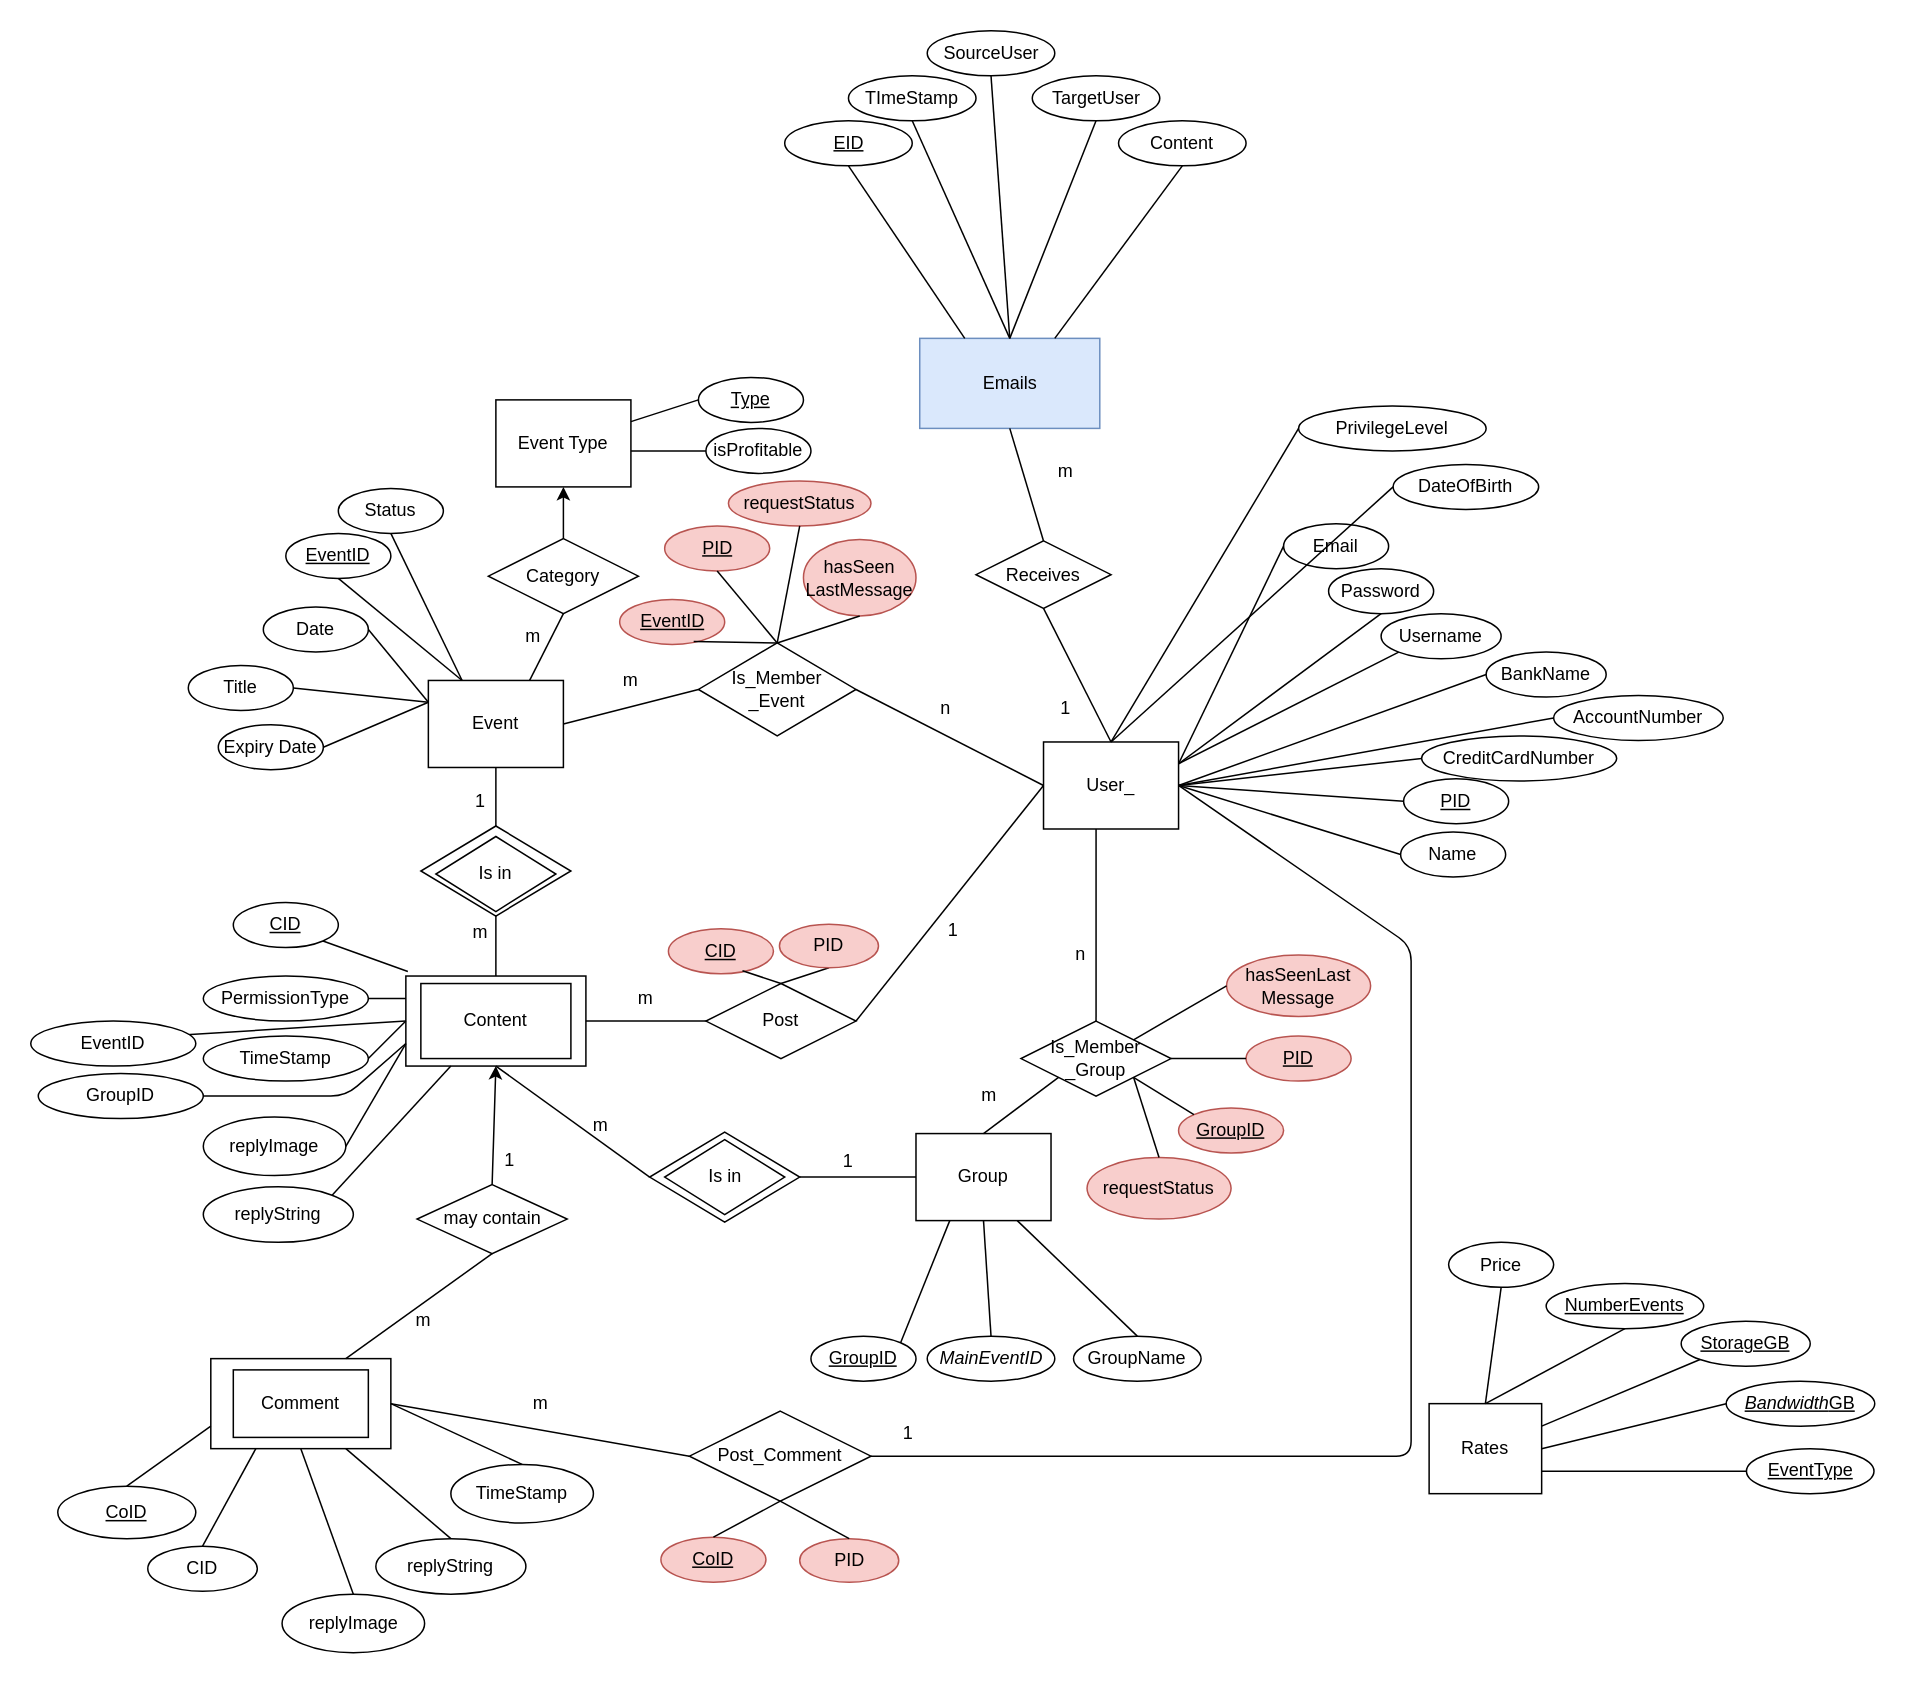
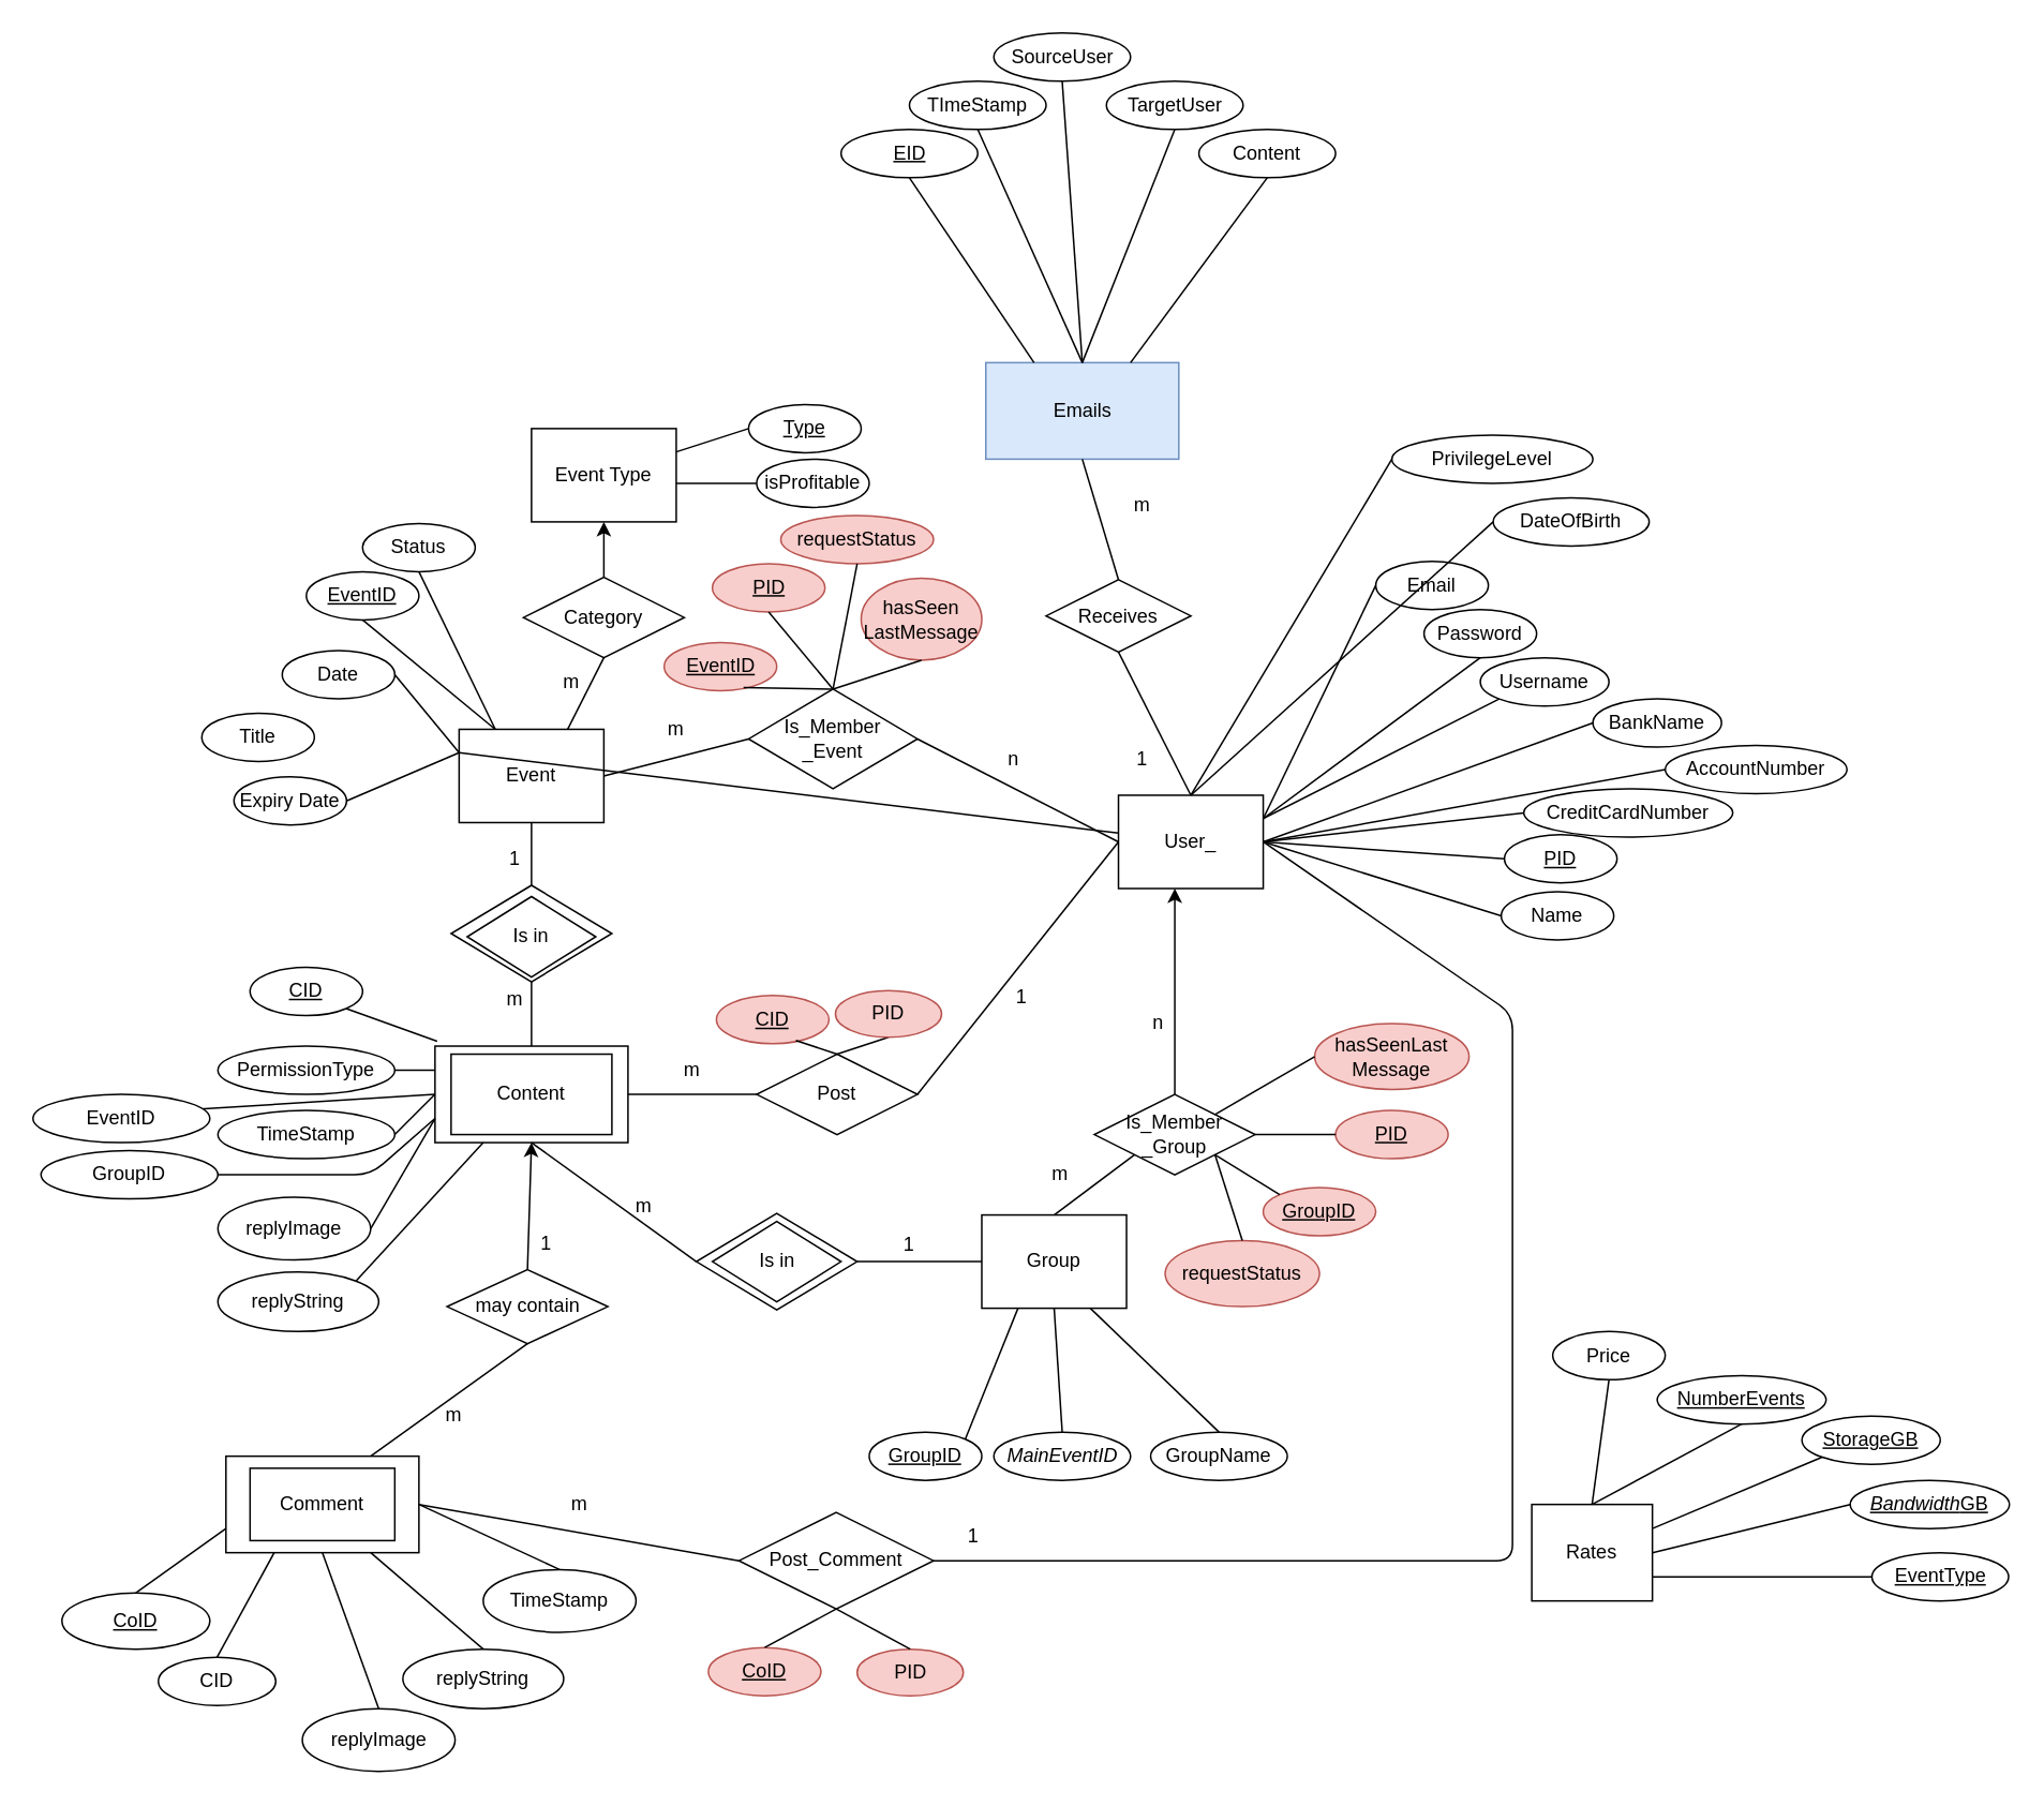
- <mxCell id="32" value="" style="endArrow=none;html=1;entryX=1;entryY=0.5;entryDx=0;entryDy=0;exitX=0;exitY=0.25;exitDx=0;exitDy=0;" parent="1" source="10" target="31" edge="1"><mxGeometry width="50" height="50" relative="1" as="geometry"><mxPoint x="155" y="915" as="sourcePoint" /><mxPoint x="205" y="865" as="targetPoint" /></mxGeometry></mxCell>
+ <mxCell id="32" value="" style="endArrow=none;html=1;exitX=0;exitY=0.25;exitDx=0;exitDy=0;" parent="1" source="10" target="9" edge="1"><mxGeometry width="50" height="50" relative="1" as="geometry"><mxPoint x="155" y="915" as="sourcePoint" /><mxPoint x="205" y="865" as="targetPoint" /></mxGeometry></mxCell>
- <mxCell id="23" value="" style="endArrow=none;html=1;exitX=0.5;exitY=0;exitDx=0;exitDy=0;entryX=0.389;entryY=1;entryDx=0;entryDy=0;entryPerimeter=0;" parent="1" source="24" target="9" edge="1"><mxGeometry width="50" height="50" relative="1" as="geometry"><mxPoint x="670" y="640" as="sourcePoint" /><mxPoint x="380" y="790" as="targetPoint" /></mxGeometry></mxCell>
+ <mxCell id="23" value="" style="endArrow=classic;html=1;exitX=0.5;exitY=0;exitDx=0;exitDy=0;entryX=0.389;entryY=1;entryDx=0;entryDy=0;entryPerimeter=0;" parent="1" source="24" target="9" edge="1"><mxGeometry width="50" height="50" relative="1" as="geometry"><mxPoint x="670" y="640" as="sourcePoint" /><mxPoint x="380" y="790" as="targetPoint" /></mxGeometry></mxCell>
